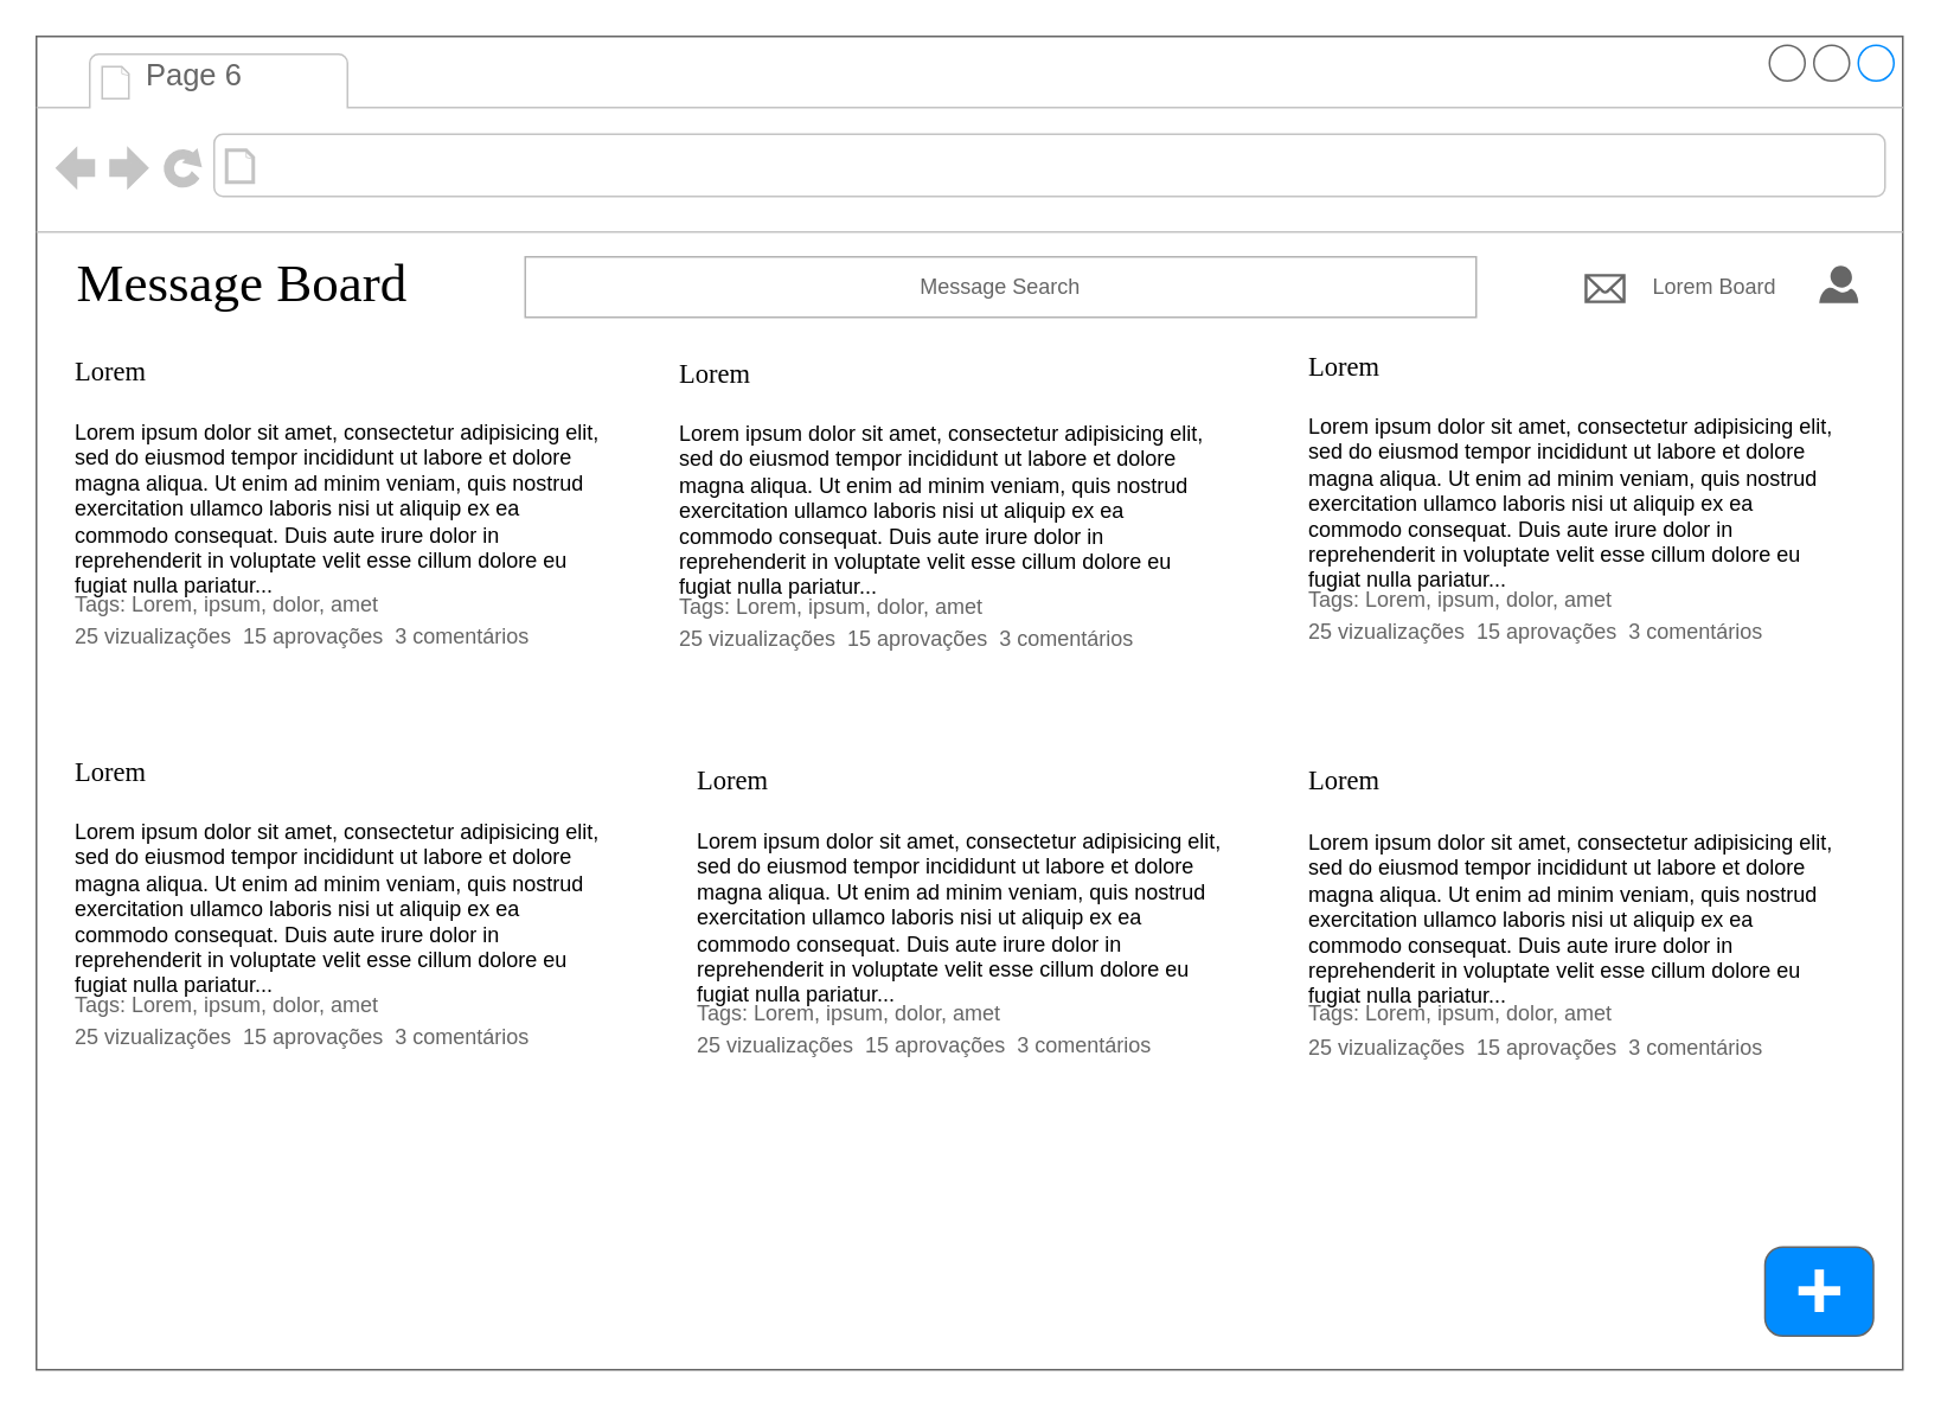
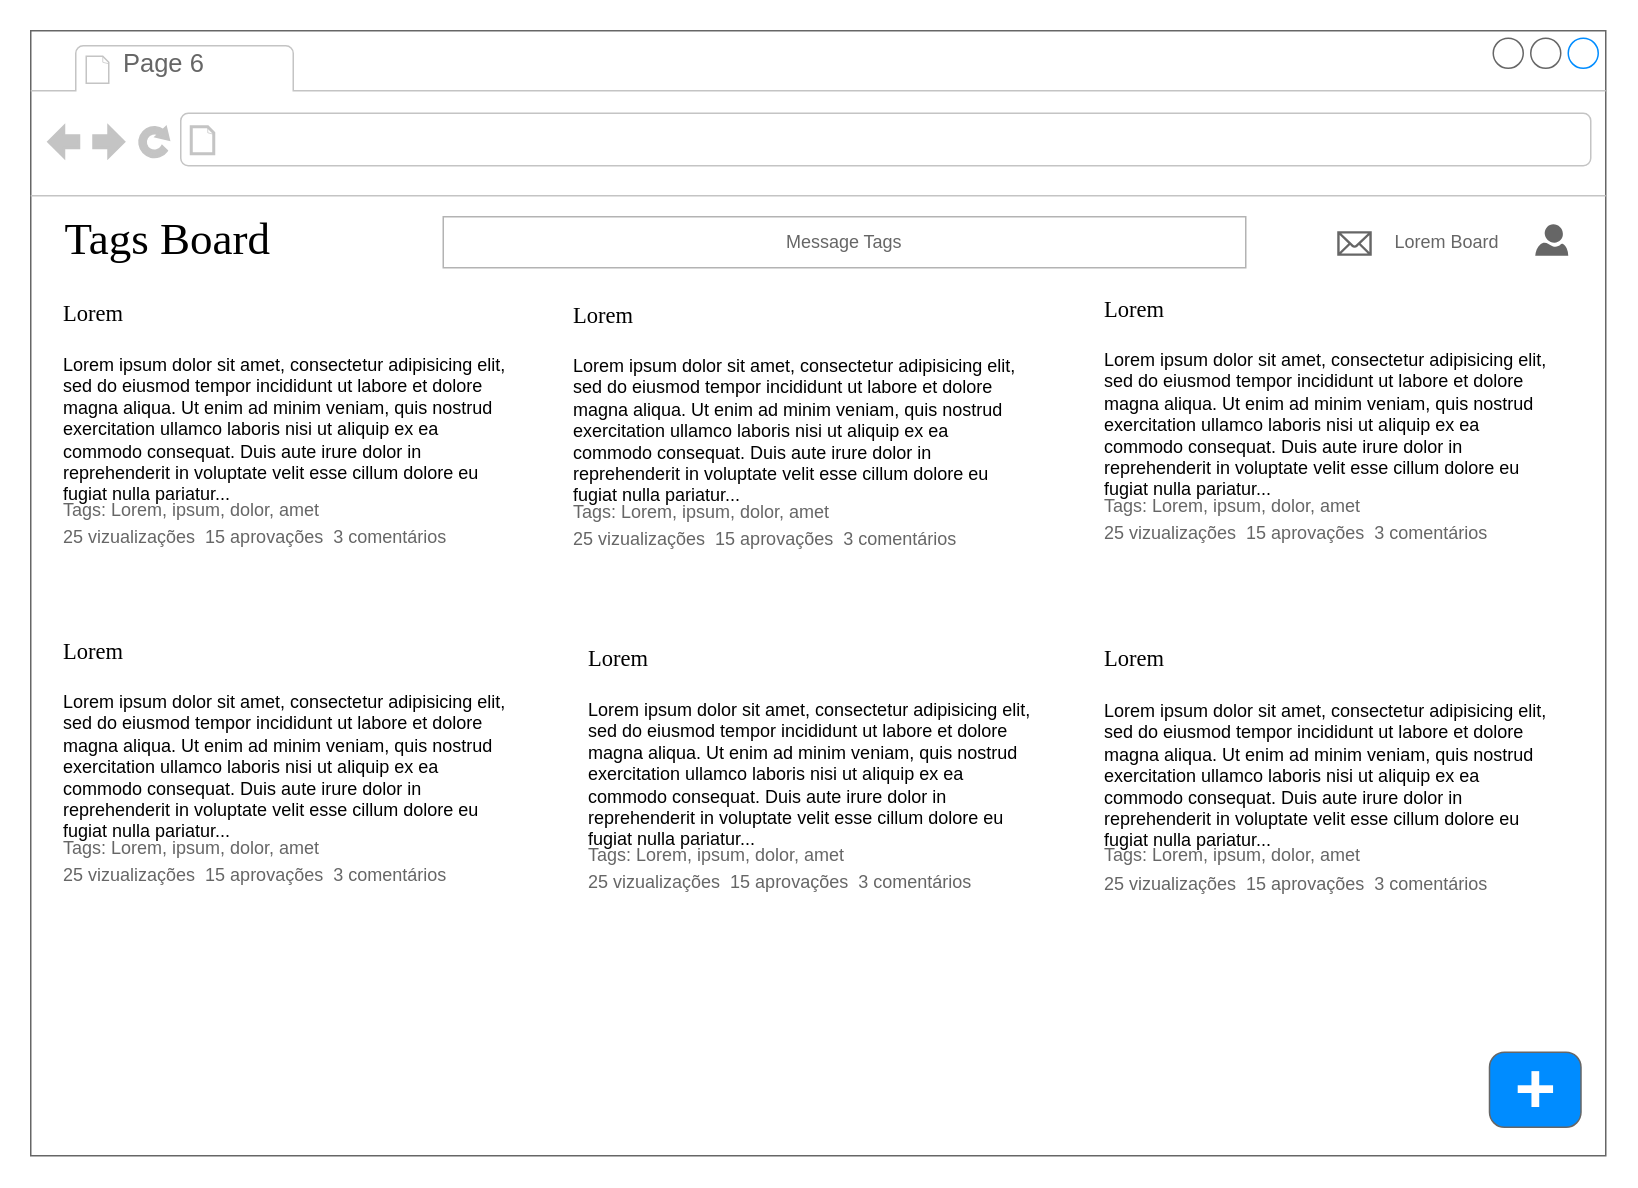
- <mxCell id="36" value="Message Board" style="text;html=1;points=[];align=left;verticalAlign=top;spacingTop=-4;fontSize=30;fontFamily=Verdana;fontColor=#000000;" parent="35" vertex="1"><mxGeometry width="340" height="45.732" as="geometry" /></mxCell>
+ <mxCell id="36" value="Tags Board" style="text;html=1;points=[];align=left;verticalAlign=top;spacingTop=-4;fontSize=30;fontFamily=Verdana;fontColor=#000000;" parent="35" vertex="1"><mxGeometry width="340" height="45.732" as="geometry" /></mxCell>
- <mxCell id="41" value="Message Search" style="rounded=0;whiteSpace=wrap;html=1;fontColor=#666666;strokeColor=#B3B3B3;" parent="35" vertex="1"><mxGeometry x="254" y="6.012" width="535" height="34" as="geometry" /></mxCell>
+ <mxCell id="41" value="Message Tags" style="rounded=0;whiteSpace=wrap;html=1;fontColor=#666666;strokeColor=#B3B3B3;" parent="35" vertex="1"><mxGeometry x="254" y="6.012" width="535" height="34" as="geometry" /></mxCell>
